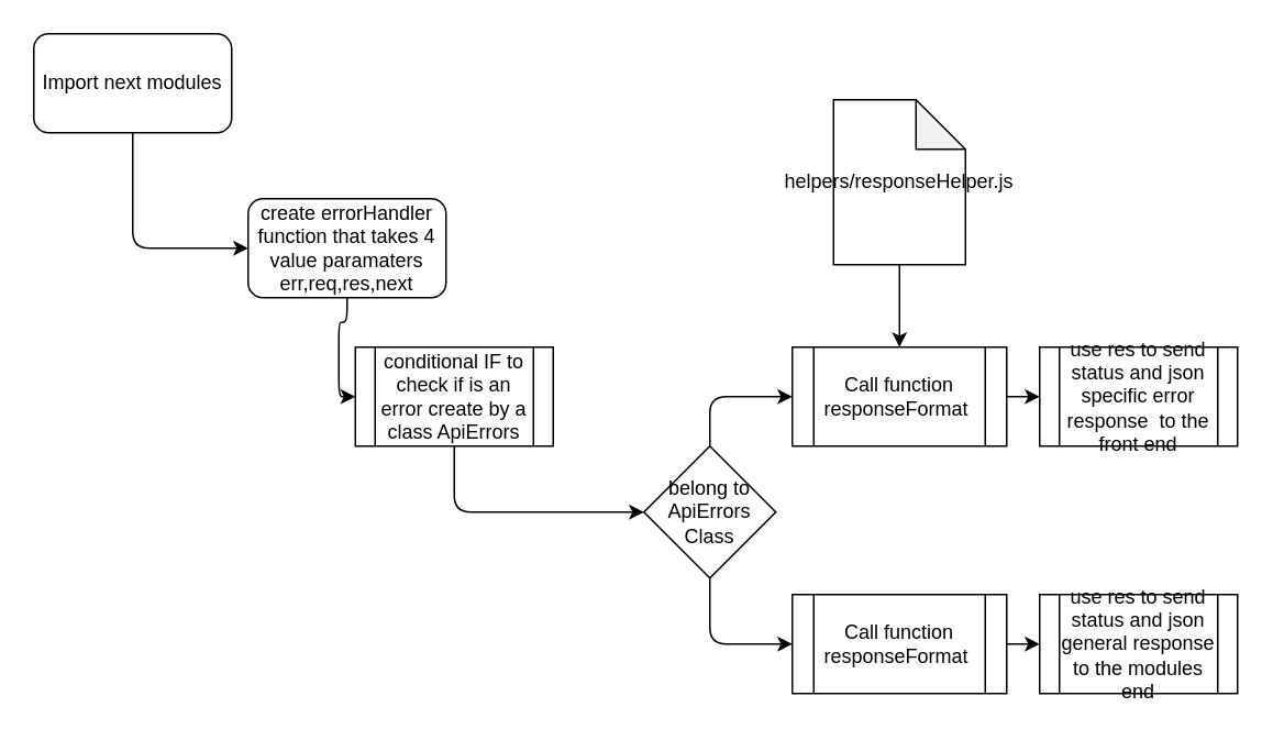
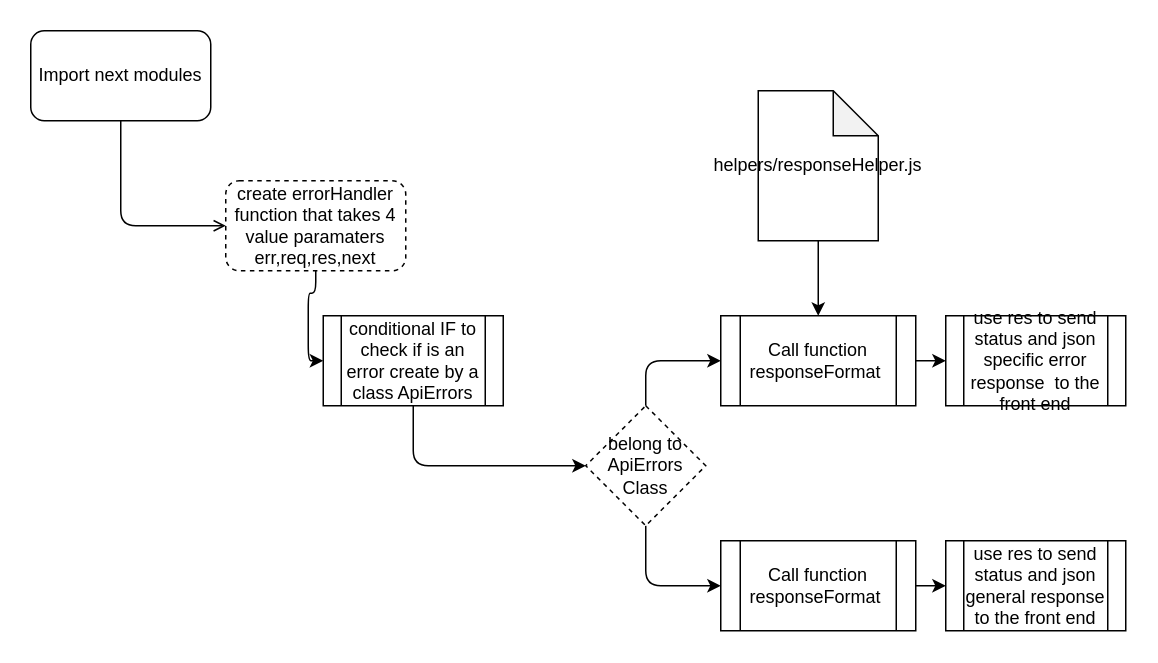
- <mxCell id="4" style="edgeStyle=orthogonalEdgeStyle;html=1;exitX=0.5;exitY=1;exitDx=0;exitDy=0;entryX=0;entryY=0.5;entryDx=0;entryDy=0;" parent="1" source="5" target="3" edge="1"><mxGeometry relative="1" as="geometry" /></mxCell>
+ <mxCell id="4" style="edgeStyle=orthogonalEdgeStyle;html=1;exitX=0.5;exitY=1;exitDx=0;exitDy=0;entryX=0;entryY=0.5;entryDx=0;entryDy=0;endArrow=open;" parent="1" source="5" target="3" edge="1"><mxGeometry relative="1" as="geometry" /></mxCell>
- <mxCell id="3" value="create errorHandler function that takes 4 value paramaters&lt;br&gt;err,req,res,next" style="rounded=1;whiteSpace=wrap;html=1;" parent="1" vertex="1"><mxGeometry x="150" y="120" width="120" height="60" as="geometry" /></mxCell>
+ <mxCell id="3" value="create errorHandler function that takes 4 value paramaters&lt;br&gt;err,req,res,next" style="rounded=1;whiteSpace=wrap;html=1;dashed=1;" parent="1" vertex="1"><mxGeometry x="150" y="120" width="120" height="60" as="geometry" /></mxCell>
- <mxCell id="15" value="belong to ApiErrors Class" style="rhombus;whiteSpace=wrap;html=1;" parent="1" vertex="1"><mxGeometry x="390" y="270" width="80" height="80" as="geometry" /></mxCell>
+ <mxCell id="15" value="belong to ApiErrors Class" style="rhombus;whiteSpace=wrap;html=1;dashed=1;" parent="1" vertex="1"><mxGeometry x="390" y="270" width="80" height="80" as="geometry" /></mxCell>
- <mxCell id="18" value="use res to send status and json general response to the modules end" style="shape=process;whiteSpace=wrap;html=1;backgroundOutline=1;" parent="1" vertex="1"><mxGeometry x="630" y="360" width="120" height="60" as="geometry" /></mxCell>
+ <mxCell id="18" value="use res to send status and json general response to the front end" style="shape=process;whiteSpace=wrap;html=1;backgroundOutline=1;" parent="1" vertex="1"><mxGeometry x="630" y="360" width="120" height="60" as="geometry" /></mxCell>
